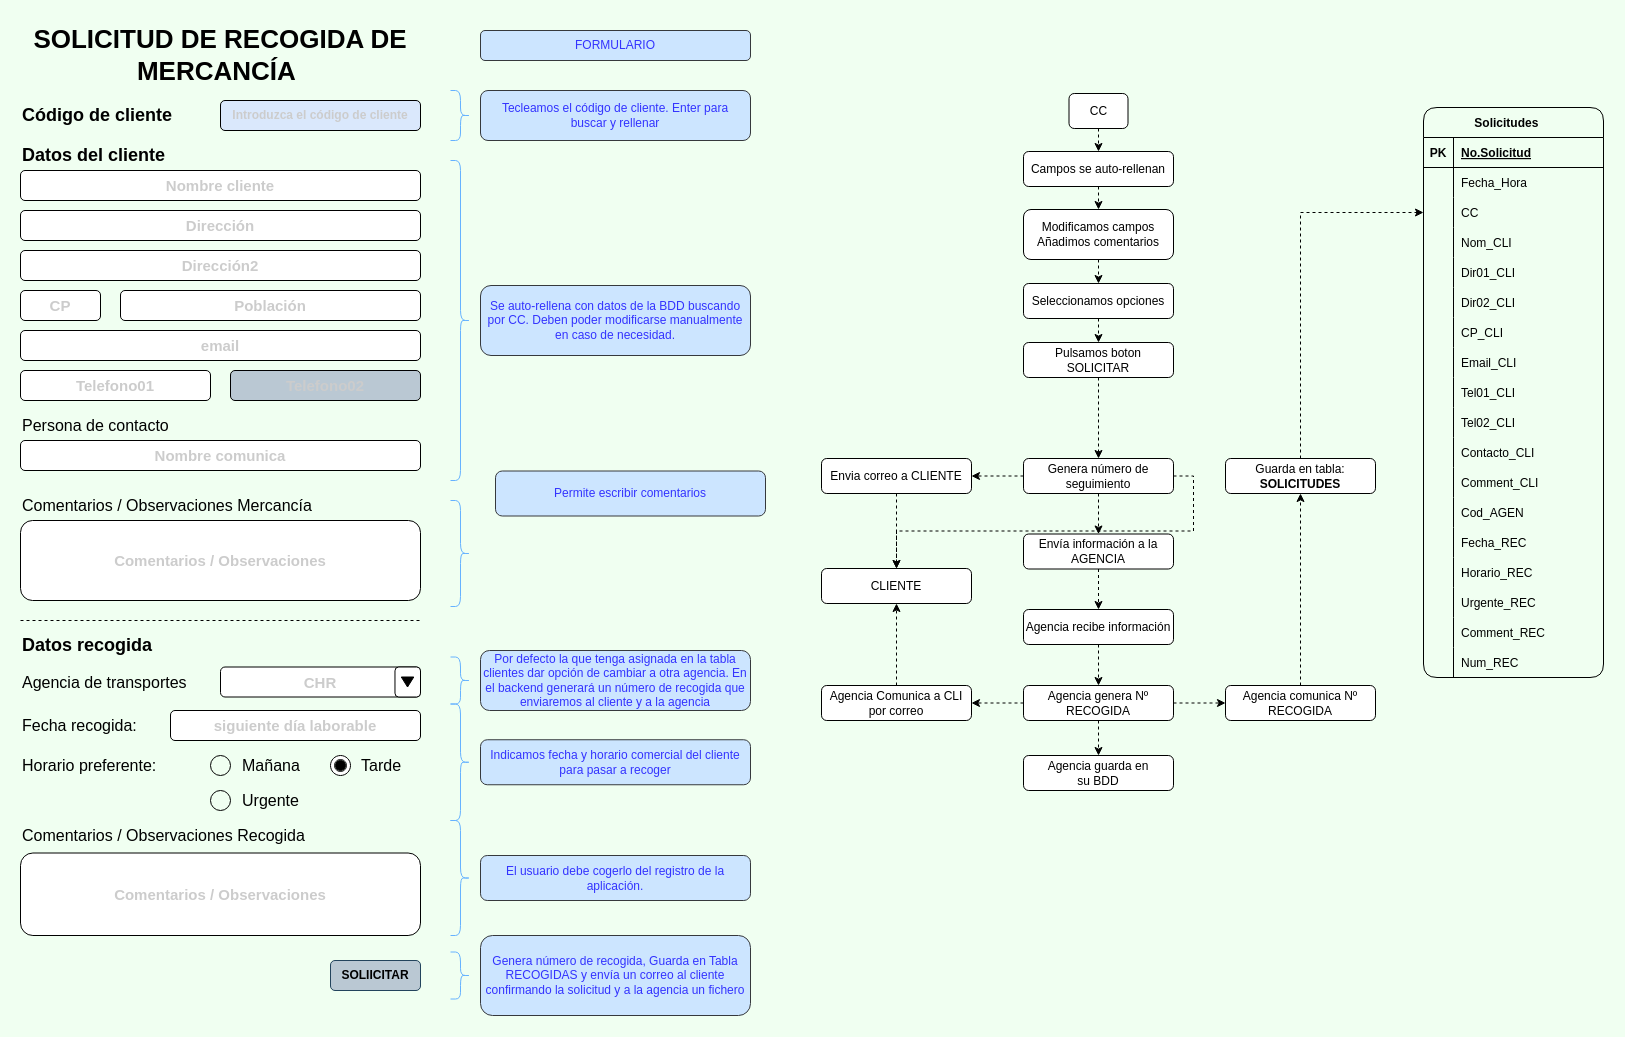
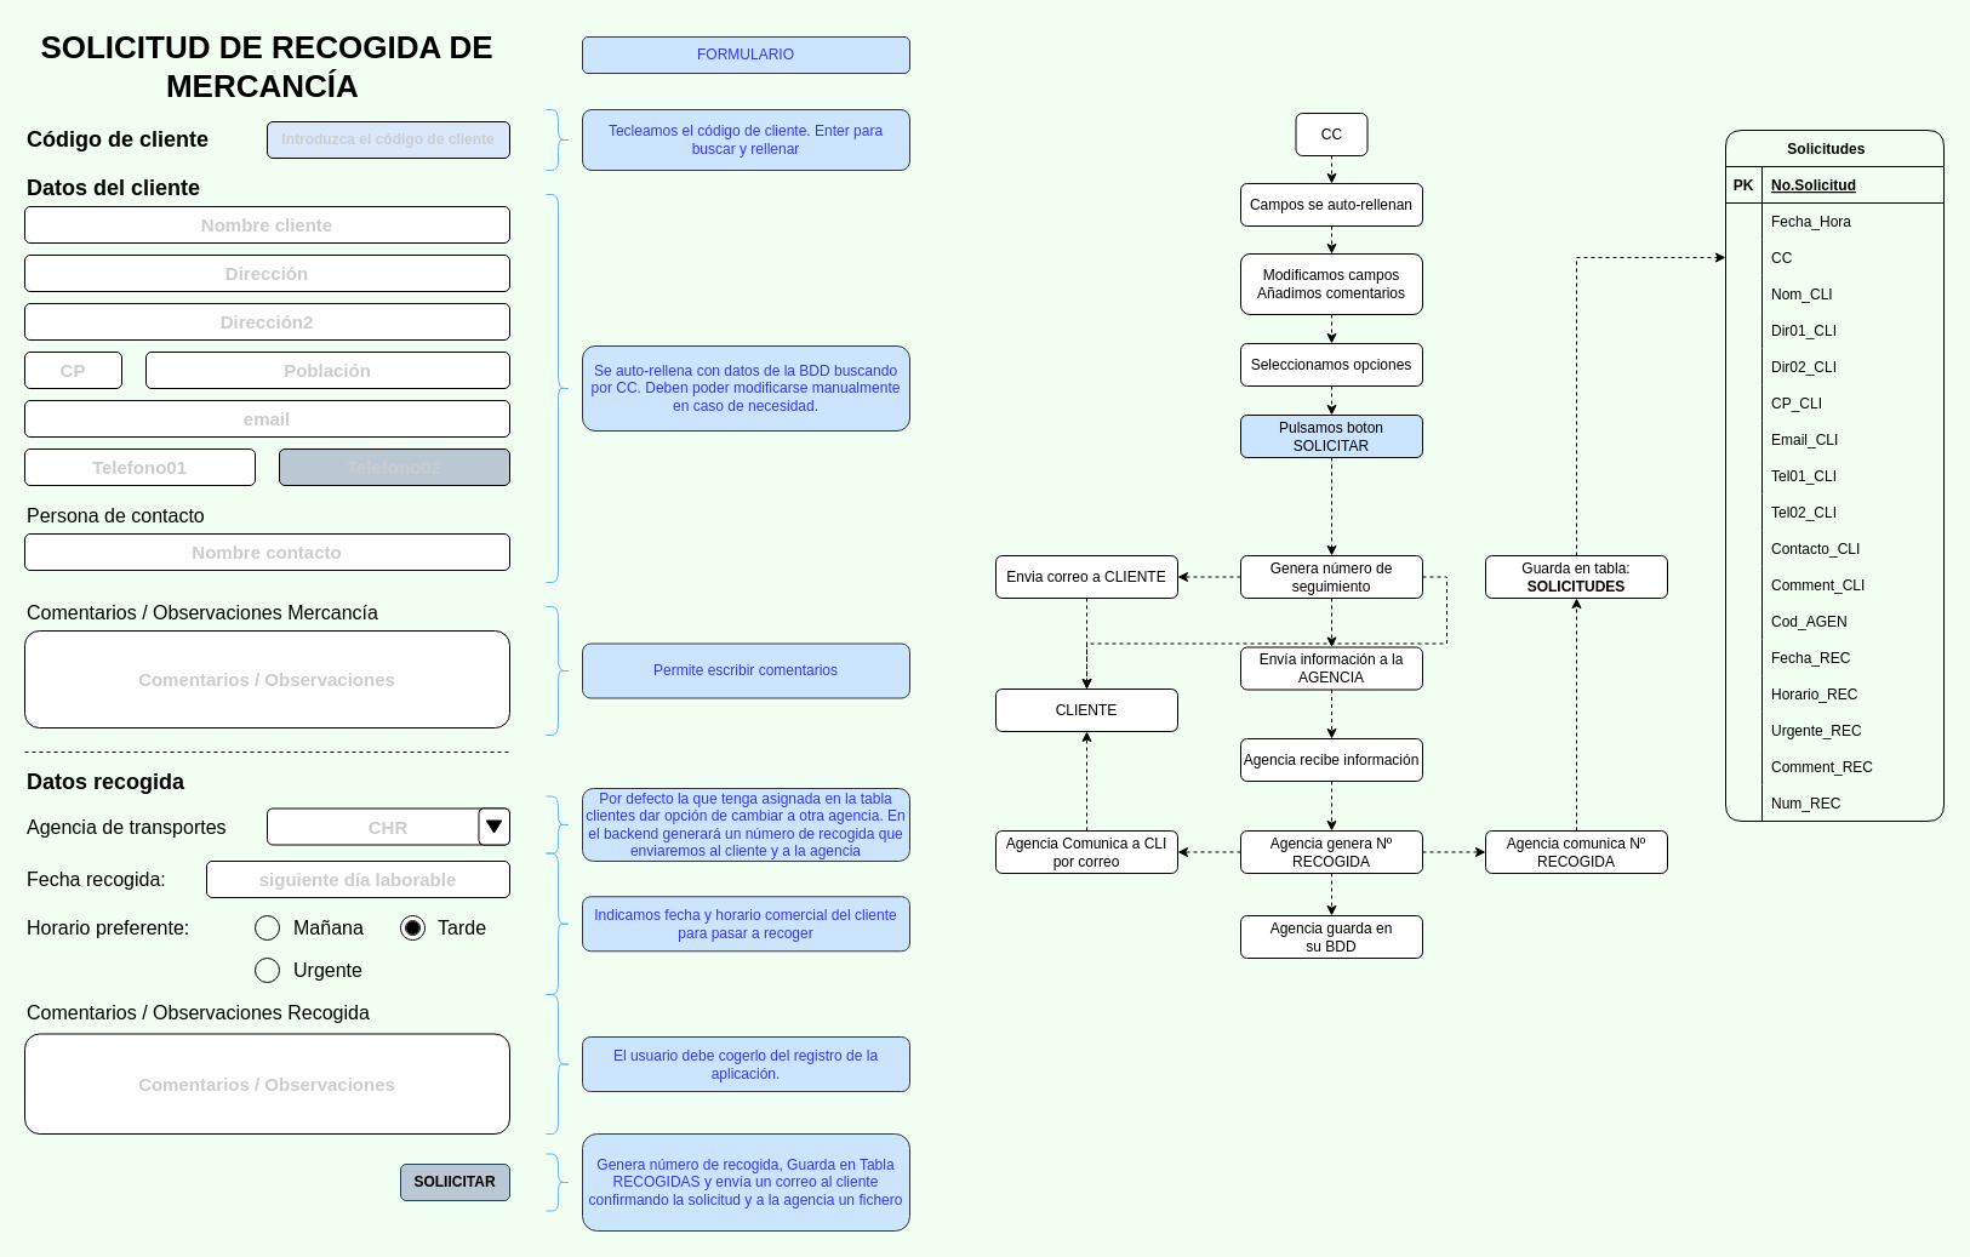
- <mxCell id="65" value="Pulsamos boton SOLICITAR" style="rounded=1;whiteSpace=wrap;html=1;shadow=0;glass=0;sketch=0;fontSize=12;labelBackgroundColor=none;" parent="1" vertex="1"><mxGeometry x="1023" y="342" width="150" height="35" as="geometry" /></mxCell>
+ <mxCell id="65" value="Pulsamos boton SOLICITAR" style="rounded=1;whiteSpace=wrap;html=1;shadow=0;glass=0;sketch=0;fontSize=12;labelBackgroundColor=none;fillColor=#cce5ff;" parent="1" vertex="1"><mxGeometry x="1023" y="342" width="150" height="35" as="geometry" /></mxCell>
- <mxCell id="40" value="&lt;font color=&quot;#cccccc&quot;&gt;Nombre comunica&lt;/font&gt;" style="rounded=1;whiteSpace=wrap;html=1;fontSize=15;glass=0;sketch=0;shadow=0;fontStyle=1" parent="1" vertex="1"><mxGeometry x="20" y="440" width="400" height="30" as="geometry" /></mxCell>
+ <mxCell id="40" value="&lt;font color=&quot;#cccccc&quot;&gt;Nombre contacto&lt;/font&gt;" style="rounded=1;whiteSpace=wrap;html=1;fontSize=15;glass=0;sketch=0;shadow=0;fontStyle=1" parent="1" vertex="1"><mxGeometry x="20" y="440" width="400" height="30" as="geometry" /></mxCell>
- <mxCell id="28" value="Permite escribir comentarios" style="rounded=1;whiteSpace=wrap;html=1;shadow=0;glass=0;sketch=0;fontSize=12;strokeColor=#36393d;labelBackgroundColor=none;fillColor=#cce5ff;fontColor=#3333FF;" parent="1" vertex="1"><mxGeometry x="495" y="470.5" width="270" height="45" as="geometry" /></mxCell>
+ <mxCell id="28" value="Permite escribir comentarios" style="rounded=1;whiteSpace=wrap;html=1;shadow=0;glass=0;sketch=0;fontSize=12;strokeColor=#36393d;labelBackgroundColor=none;fillColor=#cce5ff;fontColor=#3333FF;" parent="1" vertex="1"><mxGeometry x="480" y="530.5" width="270" height="45" as="geometry" /></mxCell>
